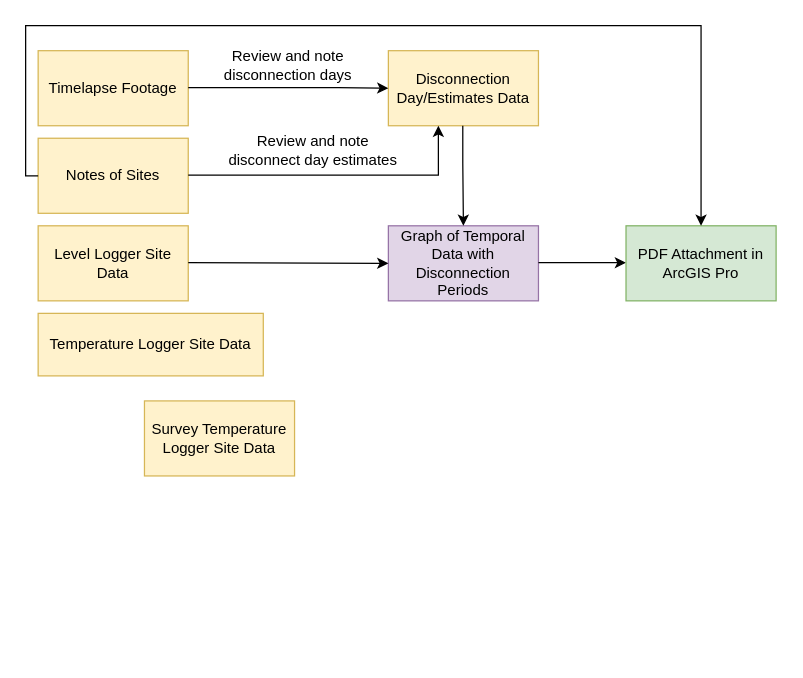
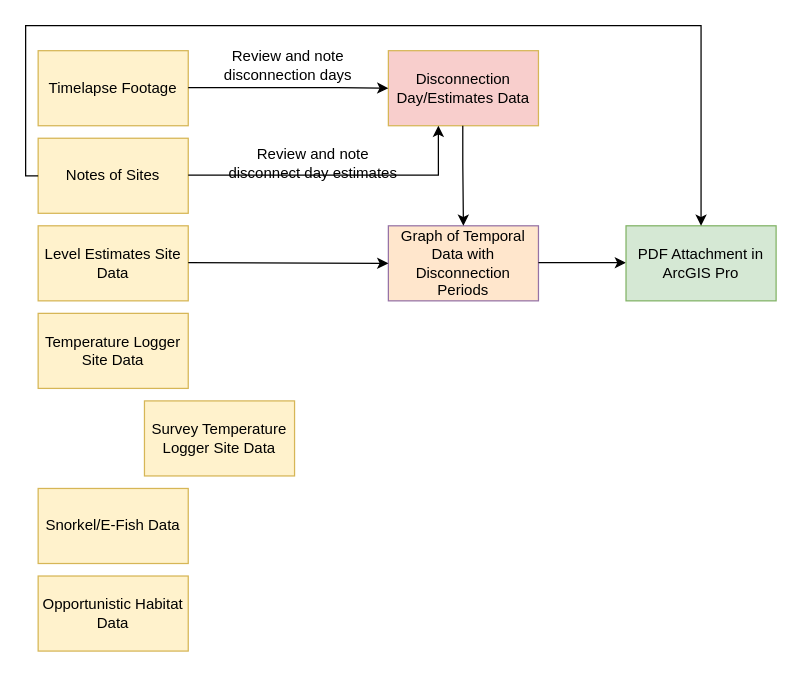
- <mxCell id="11" value="Disconnection Day/Estimates Data" style="rounded=0;whiteSpace=wrap;html=1;fillColor=#fff2cc;strokeColor=#d6b656;" vertex="1" parent="1"><mxGeometry x="310" y="40" width="120" height="60" as="geometry" /></mxCell>
+ <mxCell id="11" value="Disconnection Day/Estimates Data" style="rounded=0;whiteSpace=wrap;html=1;fillColor=#f8cecc;strokeColor=#d6b656;" vertex="1" parent="1"><mxGeometry x="310" y="40" width="120" height="60" as="geometry" /></mxCell>
- <mxCell id="10" value="Review and note disconnect day estimates" style="text;html=1;strokeColor=none;fillColor=none;align=center;verticalAlign=middle;whiteSpace=wrap;rounded=0;" vertex="1" parent="1"><mxGeometry x="180" y="100" width="140" height="40" as="geometry" /></mxCell>
+ <mxCell id="10" value="Review and note disconnect day estimates" style="text;html=1;strokeColor=none;fillColor=none;align=center;verticalAlign=middle;whiteSpace=wrap;rounded=0;" vertex="1" parent="1"><mxGeometry x="180" y="110" width="140" height="40" as="geometry" /></mxCell>
- <mxCell id="4" value="Level Logger Site Data" style="rounded=0;whiteSpace=wrap;html=1;fillColor=#fff2cc;strokeColor=#d6b656;" vertex="1" parent="1"><mxGeometry x="30" y="180" width="120" height="60" as="geometry" /></mxCell>
+ <mxCell id="4" value="Level Estimates Site Data" style="rounded=0;whiteSpace=wrap;html=1;fillColor=#fff2cc;strokeColor=#d6b656;" vertex="1" parent="1"><mxGeometry x="30" y="180" width="120" height="60" as="geometry" /></mxCell>
- <mxCell id="12" value="Graph of Temporal Data with Disconnection Periods" style="rounded=0;whiteSpace=wrap;html=1;fillColor=#e1d5e7;strokeColor=#9673a6;" vertex="1" parent="1"><mxGeometry x="310" y="180" width="120" height="60" as="geometry" /></mxCell>
+ <mxCell id="12" value="Graph of Temporal Data with Disconnection Periods" style="rounded=0;whiteSpace=wrap;html=1;fillColor=#ffe6cc;strokeColor=#9673a6;" vertex="1" parent="1"><mxGeometry x="310" y="180" width="120" height="60" as="geometry" /></mxCell>
- <mxCell id="5" value="Temperature Logger Site Data" style="rounded=0;whiteSpace=wrap;html=1;fillColor=#fff2cc;strokeColor=#d6b656;" vertex="1" parent="1"><mxGeometry x="30" y="250" width="180" height="50" as="geometry" /></mxCell>
+ <mxCell id="5" value="Temperature Logger Site Data" style="rounded=0;whiteSpace=wrap;html=1;fillColor=#fff2cc;strokeColor=#d6b656;" vertex="1" parent="1"><mxGeometry x="30" y="250" width="120" height="60" as="geometry" /></mxCell>
+ <mxCell id="7" value="Snorkel/E-Fish Data" style="rounded=0;whiteSpace=wrap;html=1;fillColor=#fff2cc;strokeColor=#d6b656;" vertex="1" parent="1"><mxGeometry x="30" y="390" width="120" height="60" as="geometry" /></mxCell>
+ <mxCell id="8" value="Opportunistic Habitat Data" style="rounded=0;whiteSpace=wrap;html=1;fillColor=#fff2cc;strokeColor=#d6b656;" vertex="1" parent="1"><mxGeometry x="30" y="460" width="120" height="60" as="geometry" /></mxCell>
